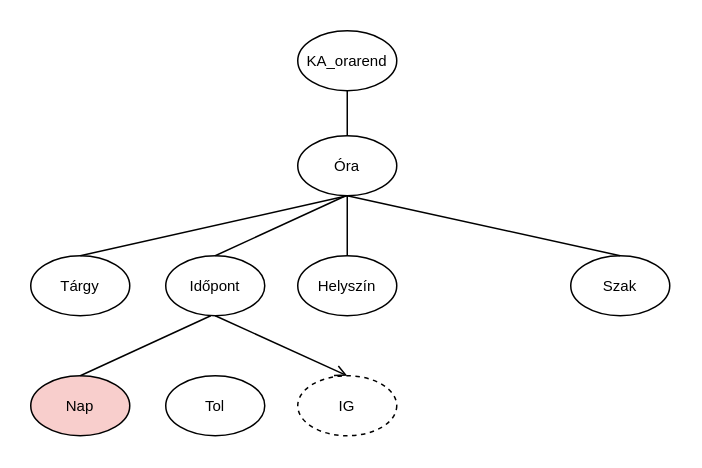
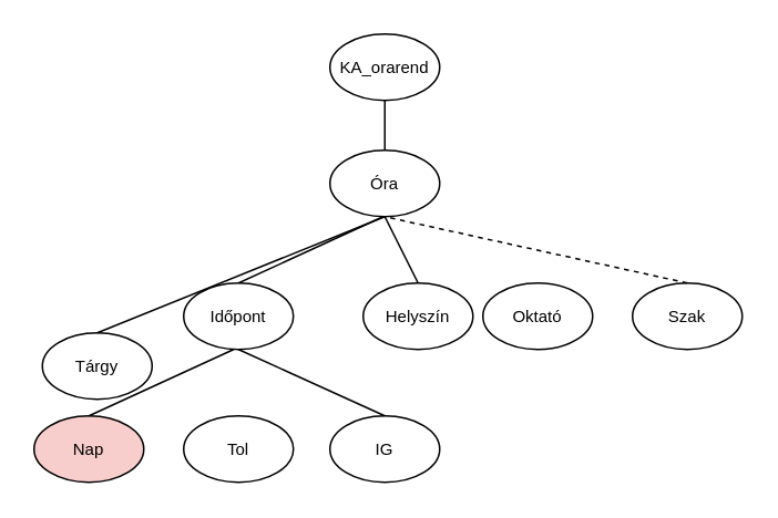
- <mxCell id="11" value="" style="endArrow=none;html=1;rounded=0;entryX=0.5;entryY=1;entryDx=0;entryDy=0;exitX=0.5;exitY=0;exitDx=0;exitDy=0;" edge="1" parent="1" source="8" target="3"><mxGeometry width="50" height="50" relative="1" as="geometry"><mxPoint x="333" y="170" as="sourcePoint" /><mxPoint x="241" y="150" as="targetPoint" /></mxGeometry></mxCell>
+ <mxCell id="11" value="" style="endArrow=none;html=1;rounded=0;entryX=0.5;entryY=1;entryDx=0;entryDy=0;exitX=0.5;exitY=0;exitDx=0;exitDy=0;dashed=1;" edge="1" parent="1" source="8" target="3"><mxGeometry width="50" height="50" relative="1" as="geometry"><mxPoint x="333" y="170" as="sourcePoint" /><mxPoint x="241" y="150" as="targetPoint" /></mxGeometry></mxCell>
- <mxCell id="7" value="&lt;font size=&quot;1&quot;&gt;Tárgy&lt;/font&gt;" style="ellipse;whiteSpace=wrap;html=1;" vertex="1" parent="1"><mxGeometry x="20" y="170" width="66" height="40" as="geometry" /></mxCell>
+ <mxCell id="7" value="&lt;font size=&quot;1&quot;&gt;Tárgy&lt;/font&gt;" style="ellipse;whiteSpace=wrap;html=1;" vertex="1" parent="1"><mxGeometry x="25" y="200" width="66" height="40" as="geometry" /></mxCell>
- <mxCell id="4" value="&lt;font size=&quot;1&quot;&gt;Helyszín&lt;/font&gt;" style="ellipse;whiteSpace=wrap;html=1;" vertex="1" parent="1"><mxGeometry x="198" y="170" width="66" height="40" as="geometry" /></mxCell>
+ <mxCell id="4" value="&lt;font size=&quot;1&quot;&gt;Helyszín&lt;/font&gt;" style="ellipse;whiteSpace=wrap;html=1;" vertex="1" parent="1"><mxGeometry x="218" y="170" width="66" height="40" as="geometry" /></mxCell>
+ <mxCell id="6" value="&lt;font size=&quot;1&quot;&gt;Oktató&lt;/font&gt;" style="ellipse;whiteSpace=wrap;html=1;" vertex="1" parent="1"><mxGeometry x="290" y="170" width="66" height="40" as="geometry" /></mxCell>
- <mxCell id="17" value="" style="endArrow=open;html=1;rounded=0;exitX=0.5;exitY=1;exitDx=0;exitDy=0;entryX=0.5;entryY=0;entryDx=0;entryDy=0;" edge="1" parent="1" source="5" target="16"><mxGeometry width="50" height="50" relative="1" as="geometry"><mxPoint x="153" y="220" as="sourcePoint" /><mxPoint x="153" y="250" as="targetPoint" /></mxGeometry></mxCell>
+ <mxCell id="17" value="" style="endArrow=none;html=1;rounded=0;exitX=0.5;exitY=1;exitDx=0;exitDy=0;entryX=0.5;entryY=0;entryDx=0;entryDy=0;" edge="1" parent="1" source="5" target="16"><mxGeometry width="50" height="50" relative="1" as="geometry"><mxPoint x="153" y="220" as="sourcePoint" /><mxPoint x="153" y="250" as="targetPoint" /></mxGeometry></mxCell>
- <mxCell id="16" value="&lt;font size=&quot;1&quot;&gt;IG&lt;/font&gt;" style="ellipse;whiteSpace=wrap;html=1;dashed=1;" vertex="1" parent="1"><mxGeometry x="198" y="250" width="66" height="40" as="geometry" /></mxCell>
+ <mxCell id="16" value="&lt;font size=&quot;1&quot;&gt;IG&lt;/font&gt;" style="ellipse;whiteSpace=wrap;html=1;" vertex="1" parent="1"><mxGeometry x="198" y="250" width="66" height="40" as="geometry" /></mxCell>
